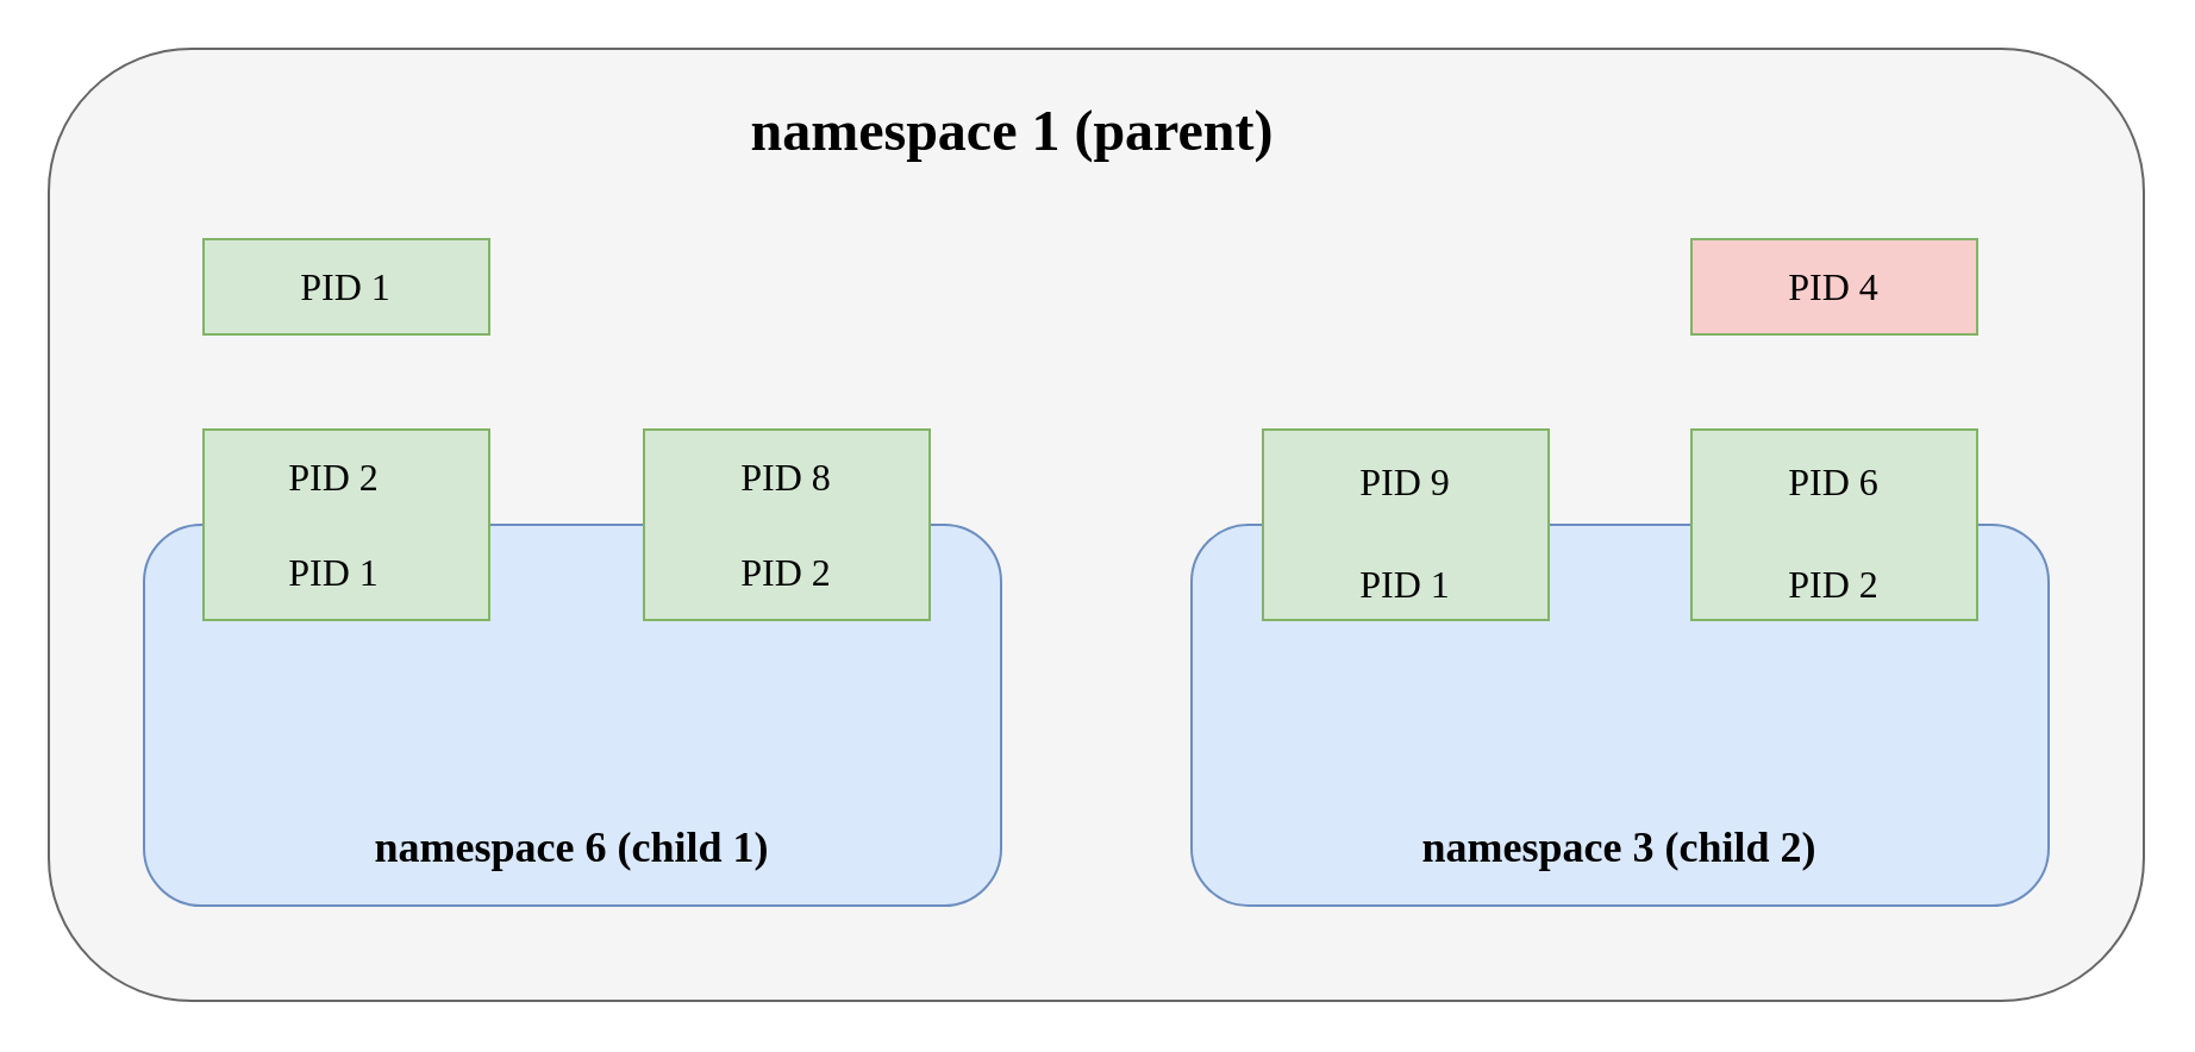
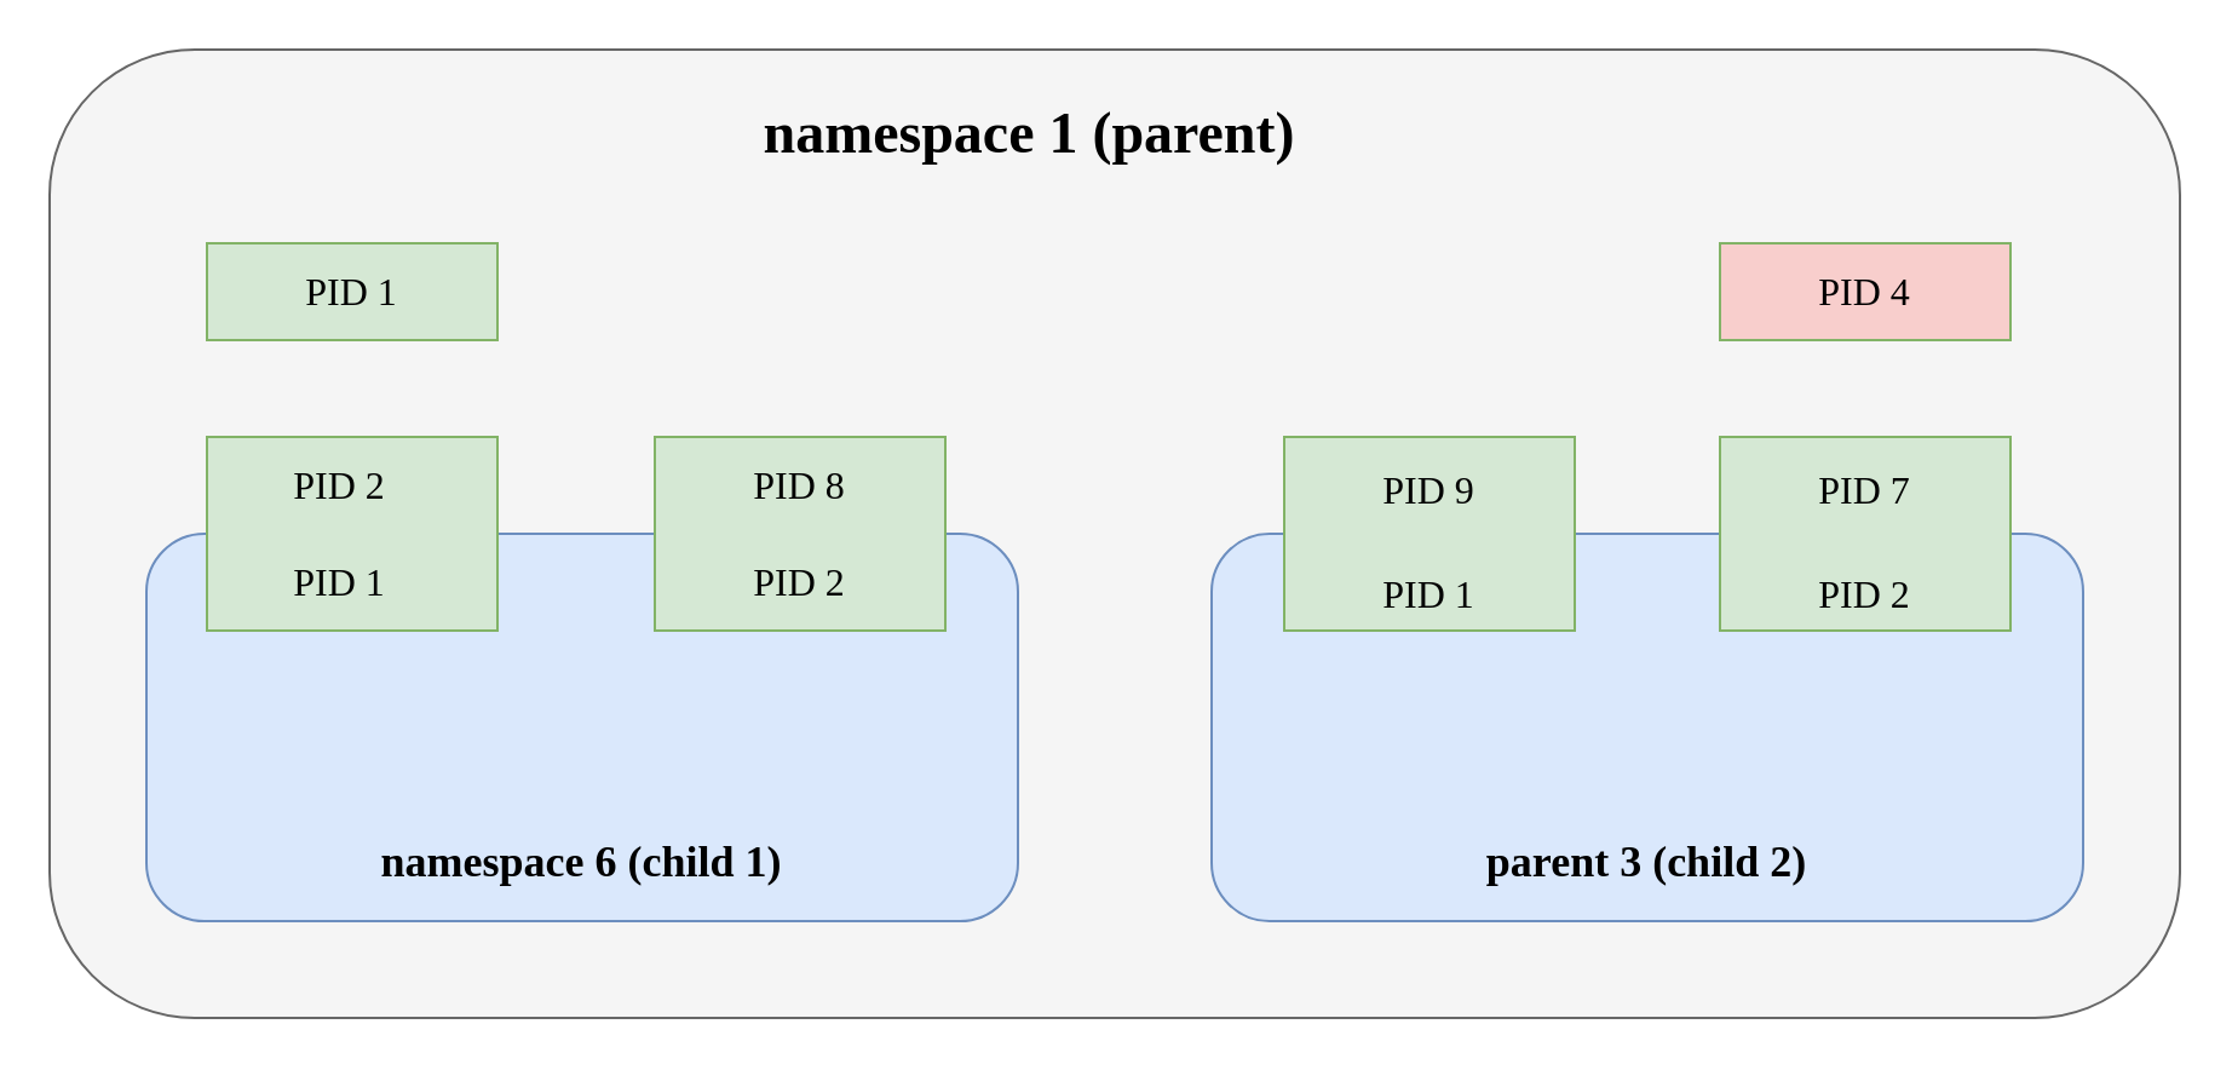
- <mxCell id="20" value="PID 6" style="text;html=1;strokeColor=none;fillColor=none;align=center;verticalAlign=middle;whiteSpace=wrap;rounded=0;fontSize=16;fontFamily=Architects Daughter;" vertex="1" parent="1"><mxGeometry x="740" y="187" width="60" height="30" as="geometry" /></mxCell>
+ <mxCell id="20" value="PID 7" style="text;html=1;strokeColor=none;fillColor=none;align=center;verticalAlign=middle;whiteSpace=wrap;rounded=0;fontSize=16;fontFamily=Architects Daughter;" vertex="1" parent="1"><mxGeometry x="740" y="187" width="60" height="30" as="geometry" /></mxCell>
- <mxCell id="15" value="&lt;b&gt;&lt;font style=&quot;font-size: 18px;&quot;&gt;namespace 3 (child 2)&lt;/font&gt;&lt;/b&gt;" style="text;html=1;strokeColor=none;fillColor=none;align=center;verticalAlign=middle;whiteSpace=wrap;rounded=0;fontSize=20;fontFamily=Architects Daughter;" vertex="1" parent="1"><mxGeometry x="575" y="340" width="210" height="30" as="geometry" /></mxCell>
+ <mxCell id="15" value="&lt;b&gt;&lt;font style=&quot;font-size: 18px;&quot;&gt;parent 3 (child 2)&lt;/font&gt;&lt;/b&gt;" style="text;html=1;strokeColor=none;fillColor=none;align=center;verticalAlign=middle;whiteSpace=wrap;rounded=0;fontSize=20;fontFamily=Architects Daughter;" vertex="1" parent="1"><mxGeometry x="575" y="340" width="210" height="30" as="geometry" /></mxCell>
